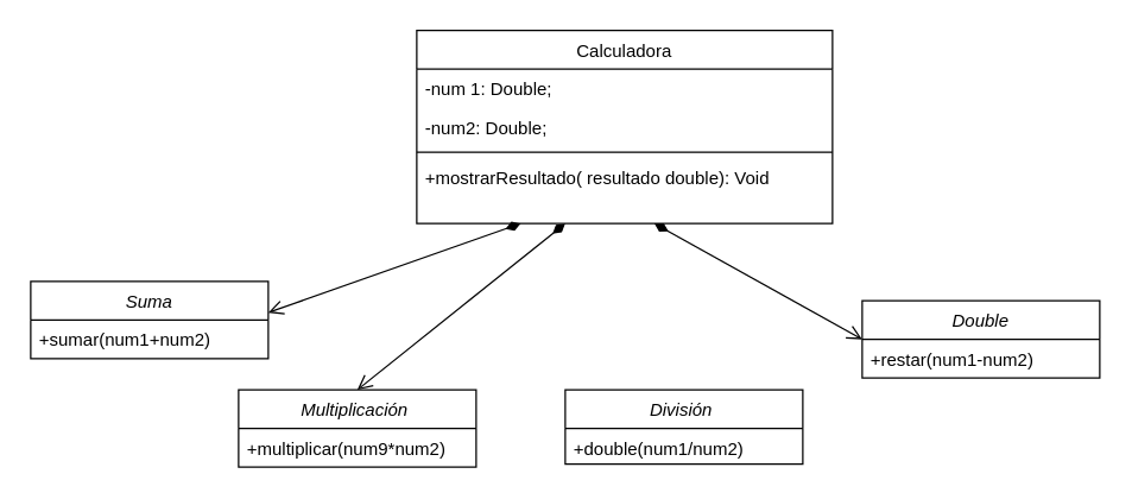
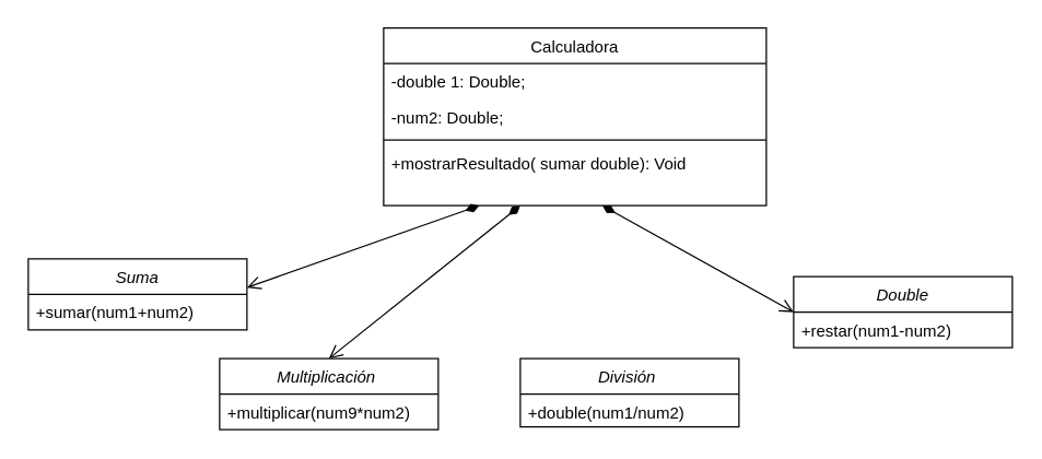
- <mxCell id="3" value="-num 1: Double;" style="text;align=left;verticalAlign=top;spacingLeft=4;spacingRight=4;overflow=hidden;rotatable=0;points=[[0,0.5],[1,0.5]];portConstraint=eastwest;" parent="2" vertex="1"><mxGeometry y="26" width="280" height="26" as="geometry" /></mxCell>
+ <mxCell id="3" value="-double 1: Double;" style="text;align=left;verticalAlign=top;spacingLeft=4;spacingRight=4;overflow=hidden;rotatable=0;points=[[0,0.5],[1,0.5]];portConstraint=eastwest;" parent="2" vertex="1"><mxGeometry y="26" width="280" height="26" as="geometry" /></mxCell>
- <mxCell id="6" value="+mostrarResultado( resultado double): Void" style="text;align=left;verticalAlign=top;spacingLeft=4;spacingRight=4;overflow=hidden;rotatable=0;points=[[0,0.5],[1,0.5]];portConstraint=eastwest;" parent="2" vertex="1"><mxGeometry y="86" width="280" height="26" as="geometry" /></mxCell>
+ <mxCell id="6" value="+mostrarResultado( sumar double): Void" style="text;align=left;verticalAlign=top;spacingLeft=4;spacingRight=4;overflow=hidden;rotatable=0;points=[[0,0.5],[1,0.5]];portConstraint=eastwest;" parent="2" vertex="1"><mxGeometry y="86" width="280" height="26" as="geometry" /></mxCell>
